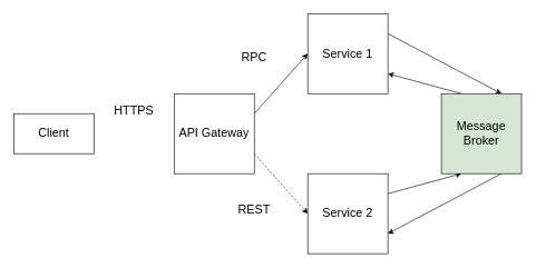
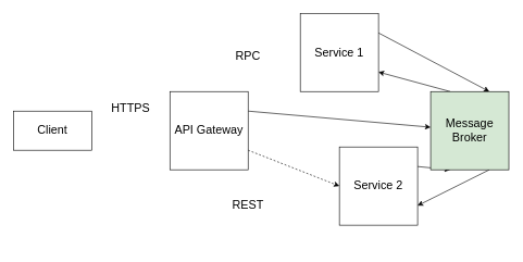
- <mxCell id="3" style="rounded=0;orthogonalLoop=1;jettySize=auto;html=1;exitX=1;exitY=0.25;exitDx=0;exitDy=0;entryX=0;entryY=0.5;entryDx=0;entryDy=0;fontSize=18;" edge="1" parent="1" source="5" target="7"><mxGeometry relative="1" as="geometry" /></mxCell>
+ <mxCell id="3" style="rounded=0;orthogonalLoop=1;jettySize=auto;html=1;exitX=1;exitY=0.25;exitDx=0;exitDy=0;fontSize=18;" edge="1" parent="1" source="5" target="12"><mxGeometry relative="1" as="geometry" /></mxCell>
- <mxCell id="9" value="&lt;font style=&quot;font-size: 18px&quot;&gt;Service 2&lt;/font&gt;" style="rounded=0;whiteSpace=wrap;html=1;" vertex="1" parent="1"><mxGeometry x="460" y="260" width="120" height="120" as="geometry" /></mxCell>
+ <mxCell id="9" value="&lt;font style=&quot;font-size: 18px&quot;&gt;Service 2&lt;/font&gt;" style="rounded=0;whiteSpace=wrap;html=1;" vertex="1" parent="1"><mxGeometry x="520" y="225" width="120" height="120" as="geometry" /></mxCell>
